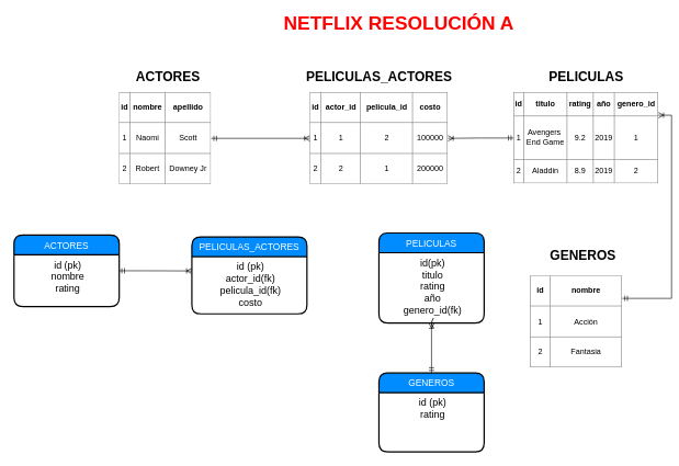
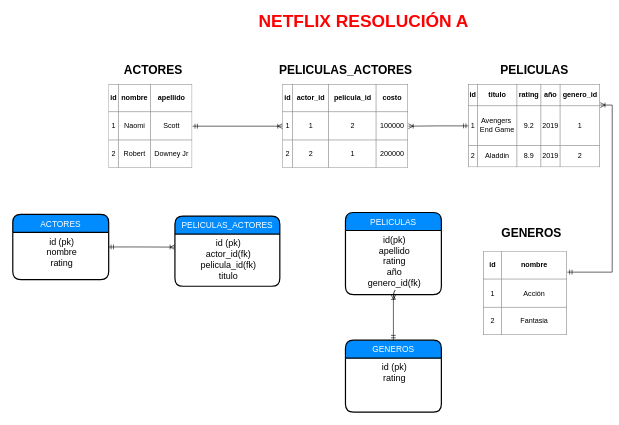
- <mxCell id="21" value="id(pk)&#10;titulo&#10;rating&#10;año&#10;genero_id(fk)&#10;(" style="align=center;strokeColor=none;fillColor=none;spacingLeft=4;fontSize=15;verticalAlign=top;resizable=0;rotatable=0;part=1;" parent="20" vertex="1"><mxGeometry y="30" width="160" height="107" as="geometry" /></mxCell>
+ <mxCell id="21" value="id(pk)&#10;apellido&#10;rating&#10;año&#10;genero_id(fk)&#10;(" style="align=center;strokeColor=none;fillColor=none;spacingLeft=4;fontSize=15;verticalAlign=top;resizable=0;rotatable=0;part=1;" parent="20" vertex="1"><mxGeometry y="30" width="160" height="107" as="geometry" /></mxCell>
- <mxCell id="19" value="id (pk)&#10;actor_id(fk)&#10;pelicula_id(fk)&#10;costo&#10;" style="align=center;strokeColor=none;fillColor=none;spacingLeft=4;fontSize=15;verticalAlign=top;resizable=0;rotatable=0;part=1;" parent="18" vertex="1"><mxGeometry y="30" width="175" height="87" as="geometry" /></mxCell>
+ <mxCell id="19" value="id (pk)&#10;actor_id(fk)&#10;pelicula_id(fk)&#10;titulo&#10;" style="align=center;strokeColor=none;fillColor=none;spacingLeft=4;fontSize=15;verticalAlign=top;resizable=0;rotatable=0;part=1;" parent="18" vertex="1"><mxGeometry y="30" width="175" height="87" as="geometry" /></mxCell>
